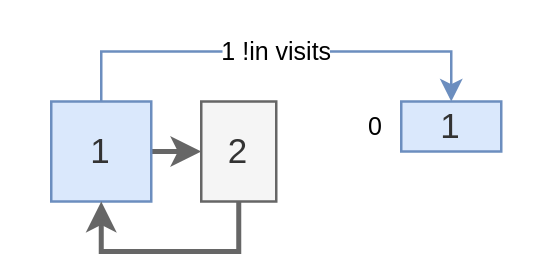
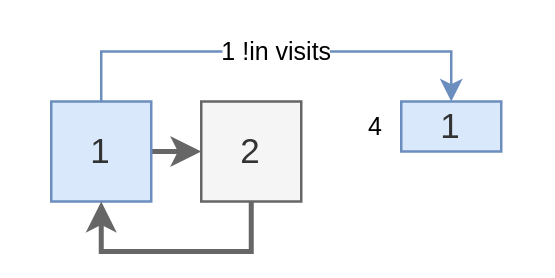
- <mxCell id="8" value="0" style="text;html=1;align=center;verticalAlign=middle;whiteSpace=wrap;rounded=0;fontSize=10;" vertex="1" parent="1"><mxGeometry x="140" y="40" width="20" height="20" as="geometry" /></mxCell>
+ <mxCell id="8" value="4" style="text;html=1;align=center;verticalAlign=middle;whiteSpace=wrap;rounded=0;fontSize=10;" vertex="1" parent="1"><mxGeometry x="140" y="40" width="20" height="20" as="geometry" /></mxCell>
- <mxCell id="5" value="2" style="text;html=1;align=center;verticalAlign=middle;whiteSpace=wrap;rounded=0;fillColor=#f5f5f5;strokeColor=#666666;fontSize=14;fontColor=#333333;" parent="1" vertex="1"><mxGeometry x="80" y="40" width="30" height="40" as="geometry" /></mxCell>
+ <mxCell id="5" value="2" style="text;html=1;align=center;verticalAlign=middle;whiteSpace=wrap;rounded=0;fillColor=#f5f5f5;strokeColor=#666666;fontSize=14;fontColor=#333333;" parent="1" vertex="1"><mxGeometry x="80" y="40" width="40" height="40" as="geometry" /></mxCell>
